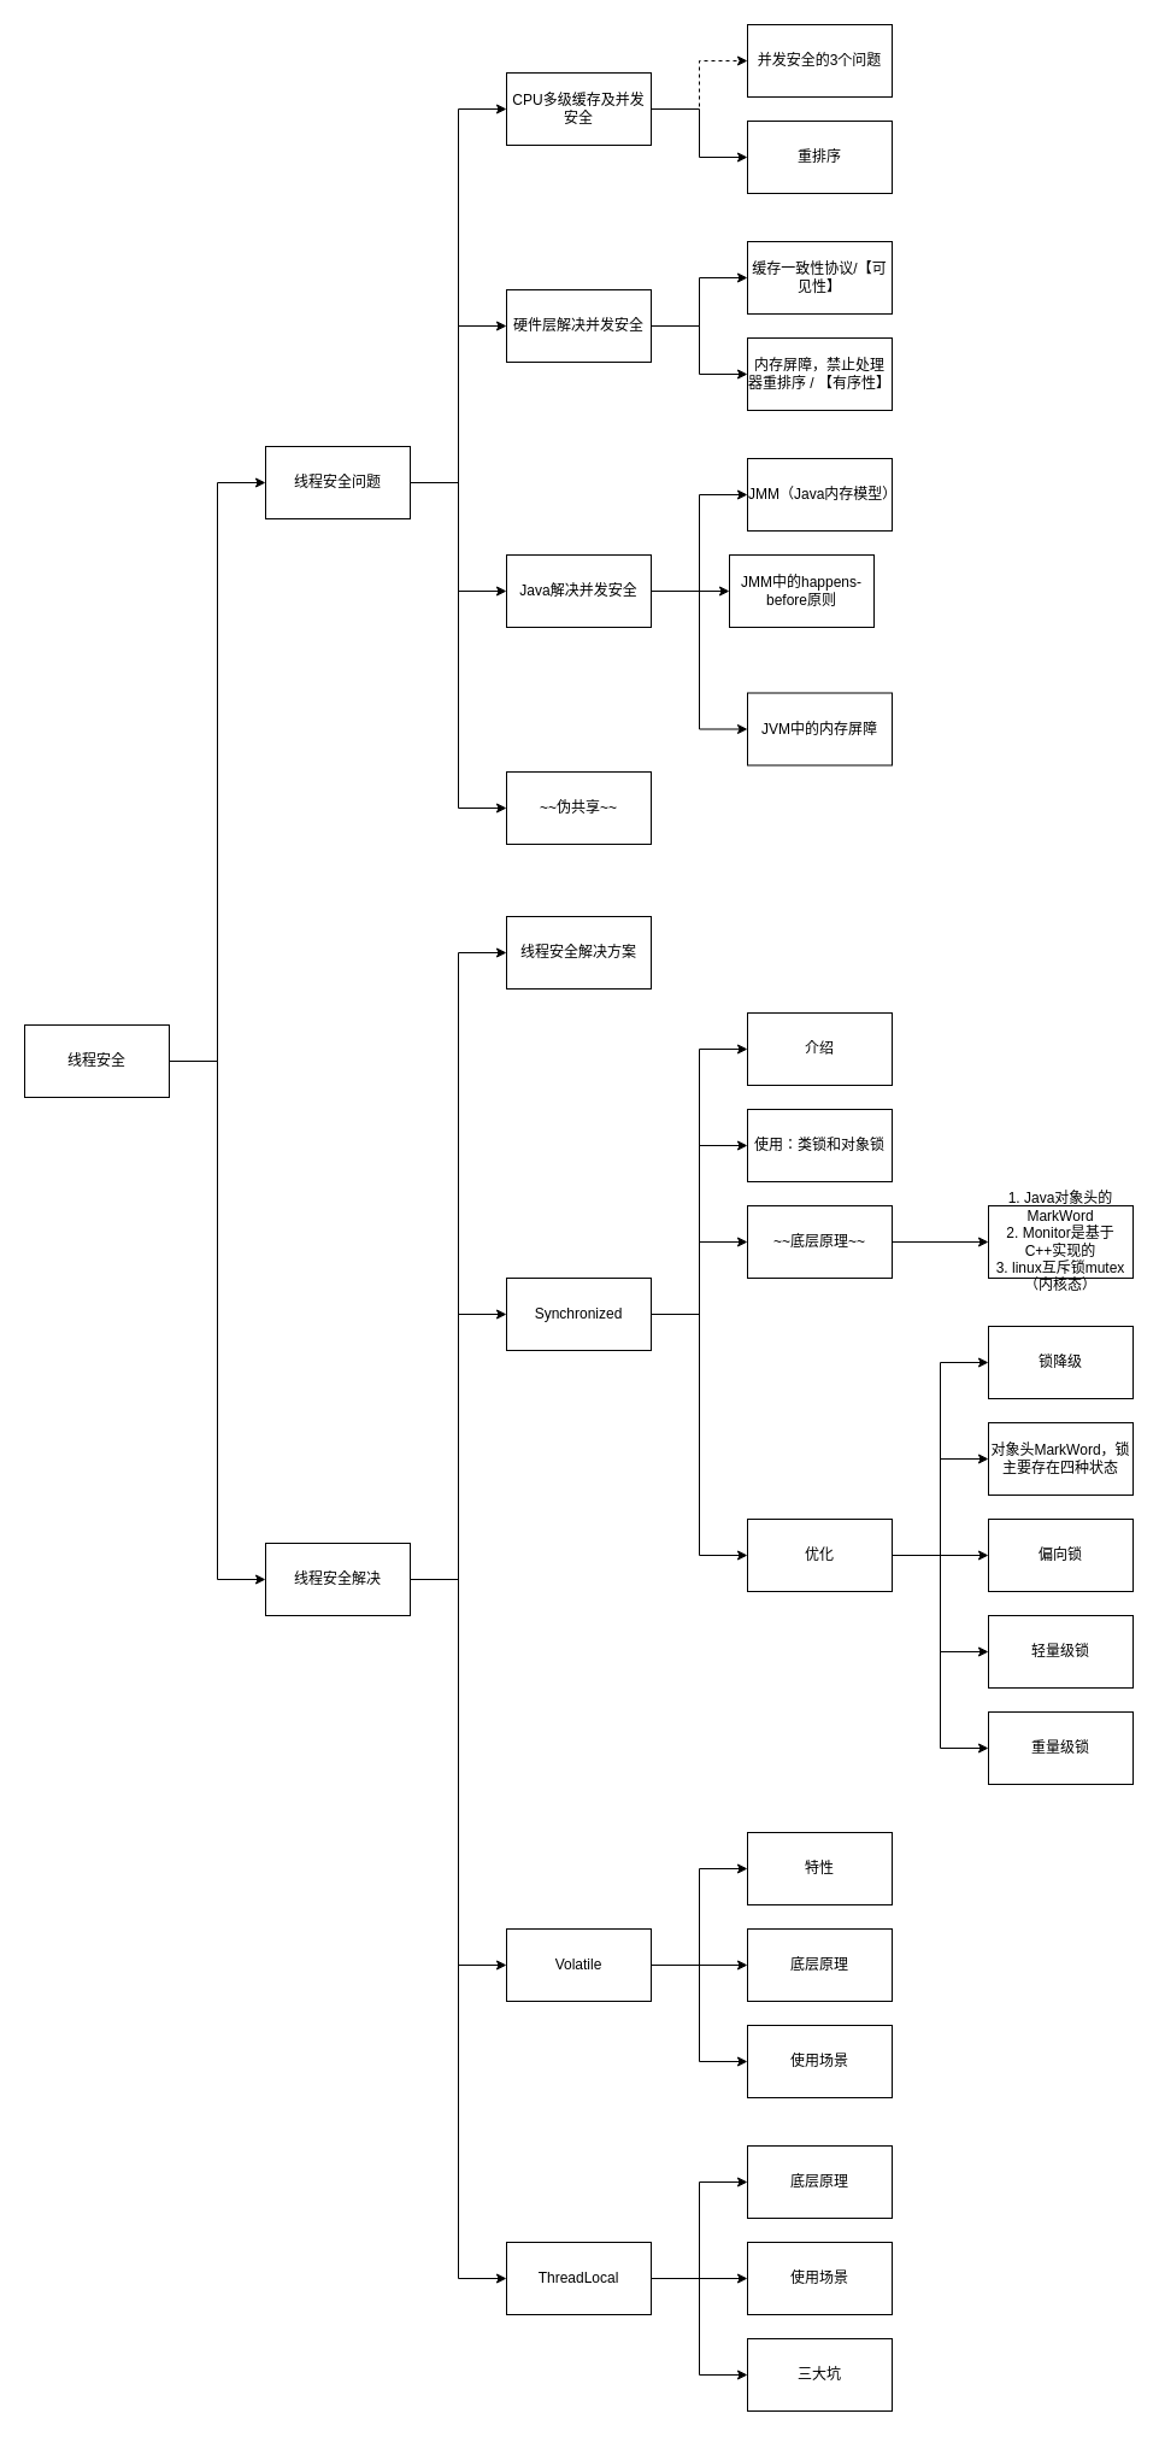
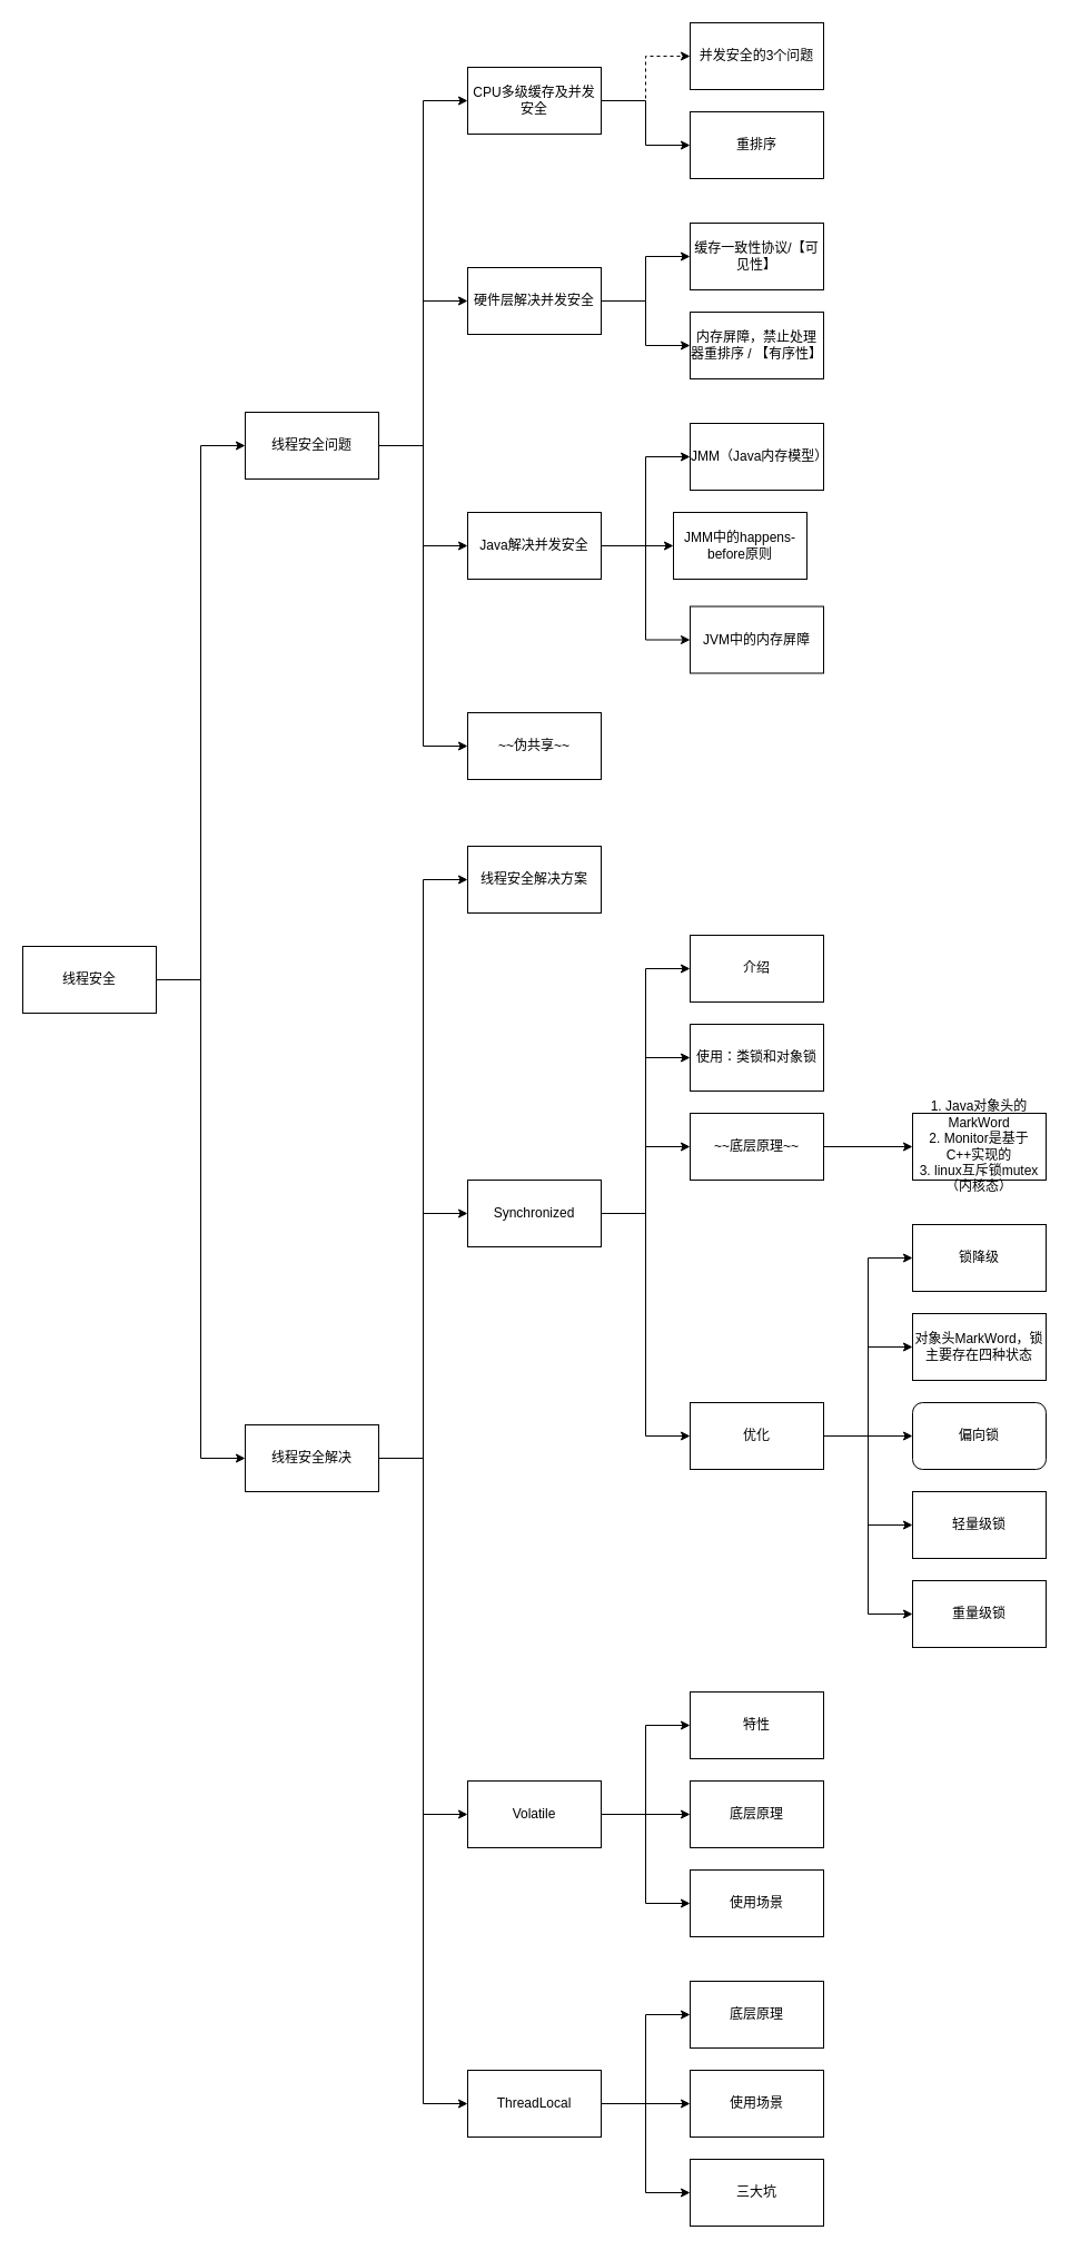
- <mxCell id="26" value="JVM中的内存屏障" style="rounded=0;whiteSpace=wrap;html=1;" parent="1" vertex="1"><mxGeometry x="620" y="574.5" width="120" height="60" as="geometry" /></mxCell>
+ <mxCell id="26" value="JVM中的内存屏障" style="rounded=0;whiteSpace=wrap;html=1;" parent="1" vertex="1"><mxGeometry x="620" y="544.5" width="120" height="60" as="geometry" /></mxCell>
- <mxCell id="61" value="偏向锁" style="rounded=0;whiteSpace=wrap;html=1;" parent="1" vertex="1"><mxGeometry x="820" y="1260" width="120" height="60" as="geometry" /></mxCell>
+ <mxCell id="61" value="偏向锁" style="whiteSpace=wrap;html=1;rounded=1;" parent="1" vertex="1"><mxGeometry x="820" y="1260" width="120" height="60" as="geometry" /></mxCell>
